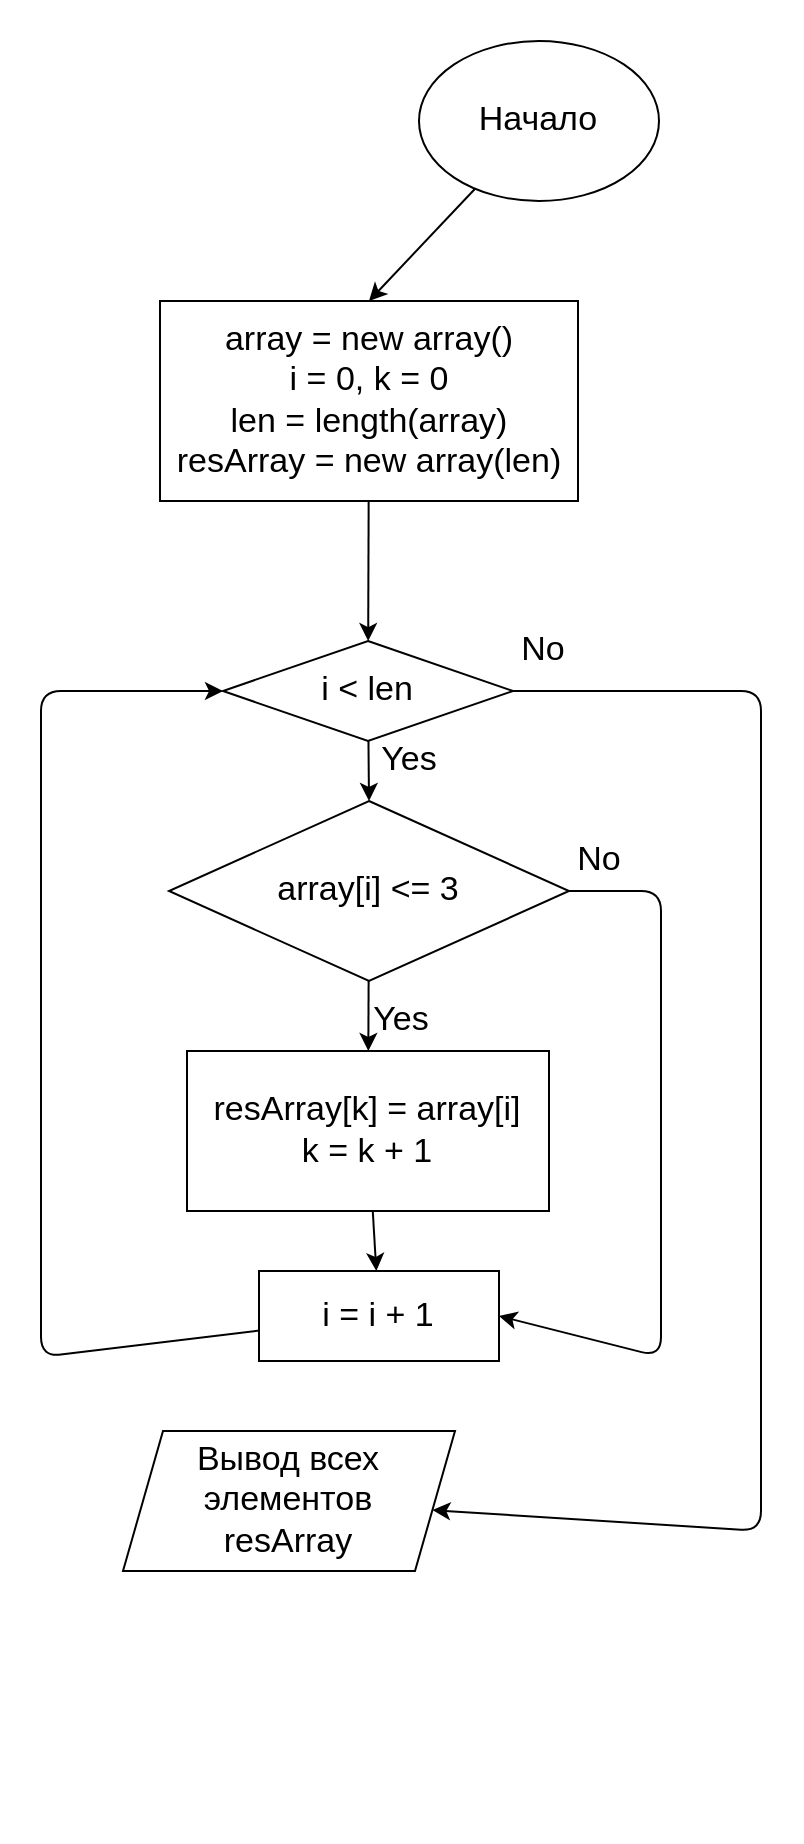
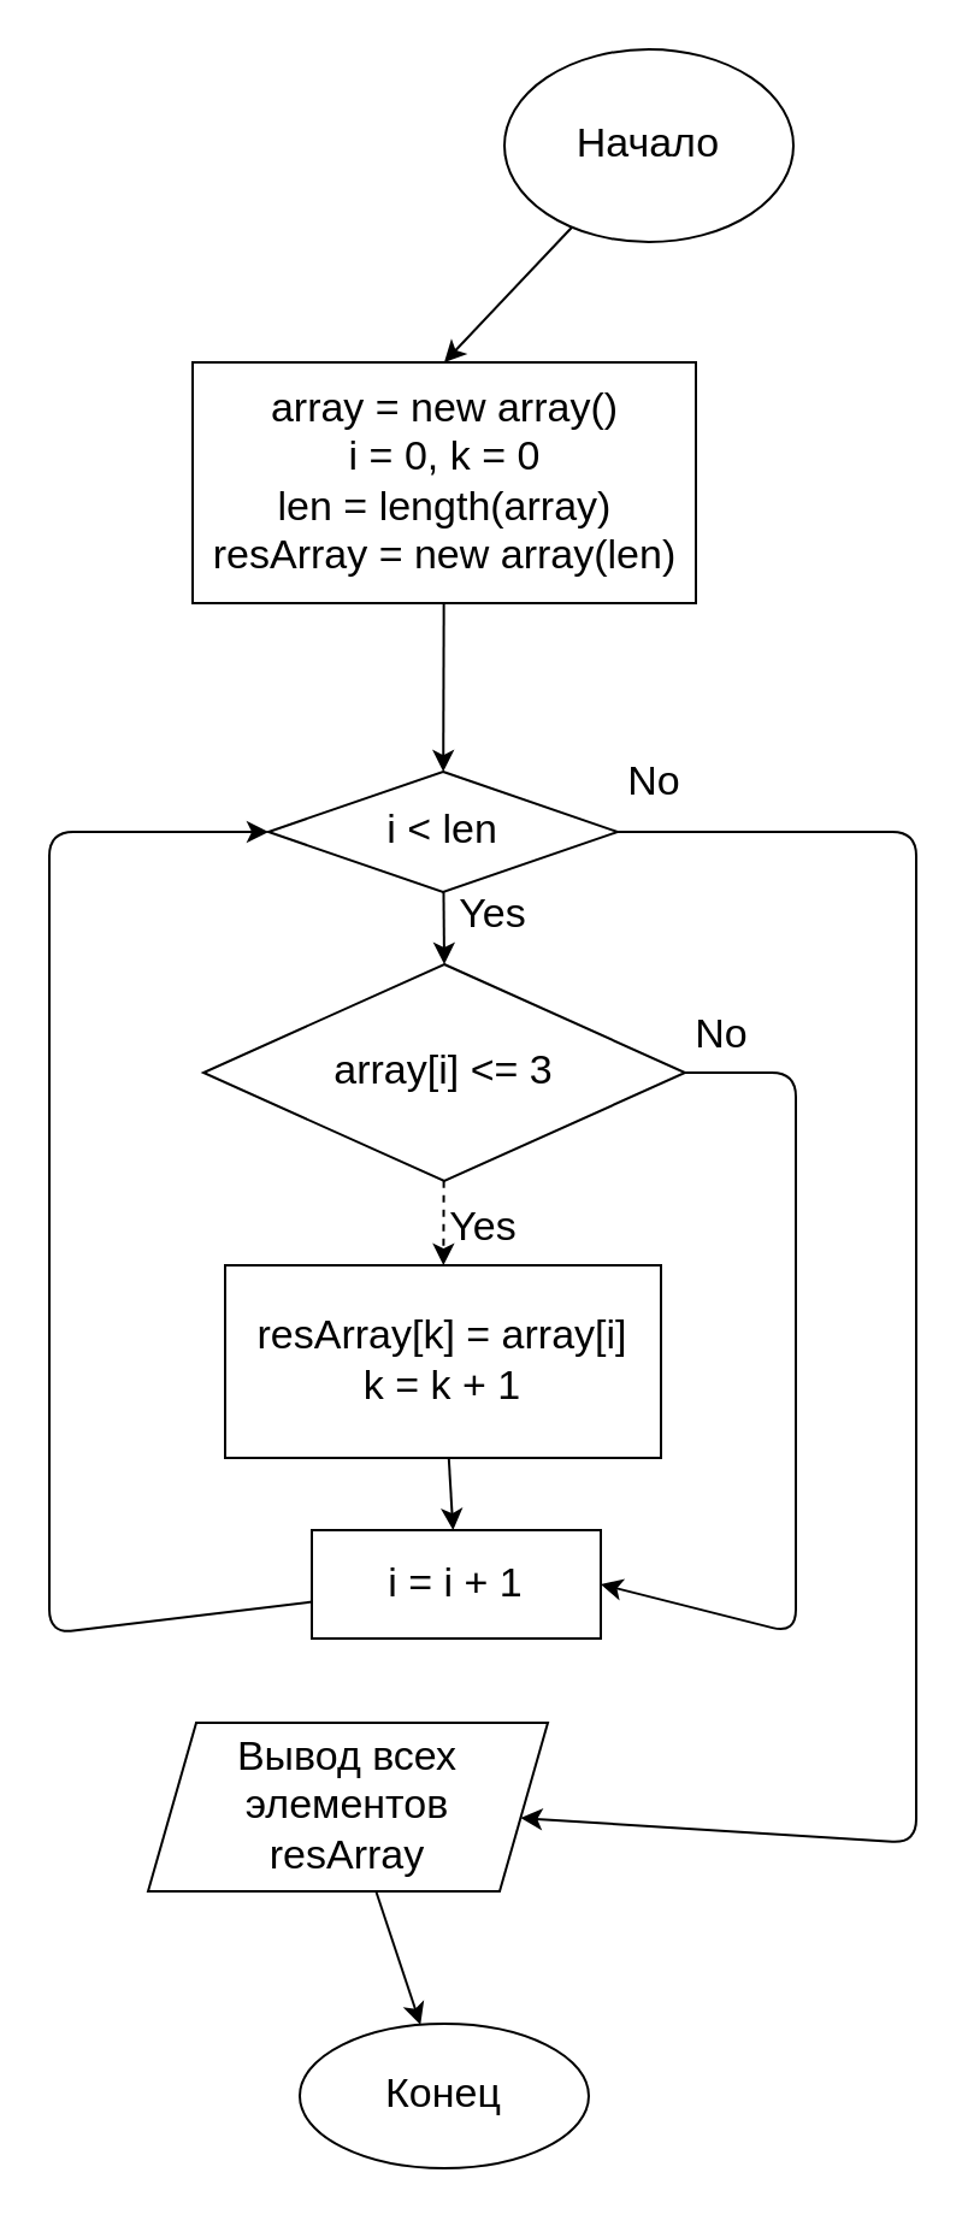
- <mxCell id="6" value="" style="edgeStyle=none;html=1;fontSize=17;" edge="1" parent="1" source="8" target="10"><mxGeometry relative="1" as="geometry" /></mxCell>
+ <mxCell id="6" value="" style="edgeStyle=none;html=1;fontSize=17;dashed=1;" edge="1" parent="1" source="8" target="10"><mxGeometry relative="1" as="geometry" /></mxCell>
+ <mxCell id="18" value="" style="edgeStyle=none;html=1;fontSize=17;" edge="1" parent="1" source="19" target="20"><mxGeometry relative="1" as="geometry" /></mxCell>
+ <mxCell id="20" value="Конец" style="ellipse;whiteSpace=wrap;html=1;fontSize=17;" vertex="1" parent="1"><mxGeometry x="124" y="840" width="120" height="60" as="geometry" /></mxCell>
